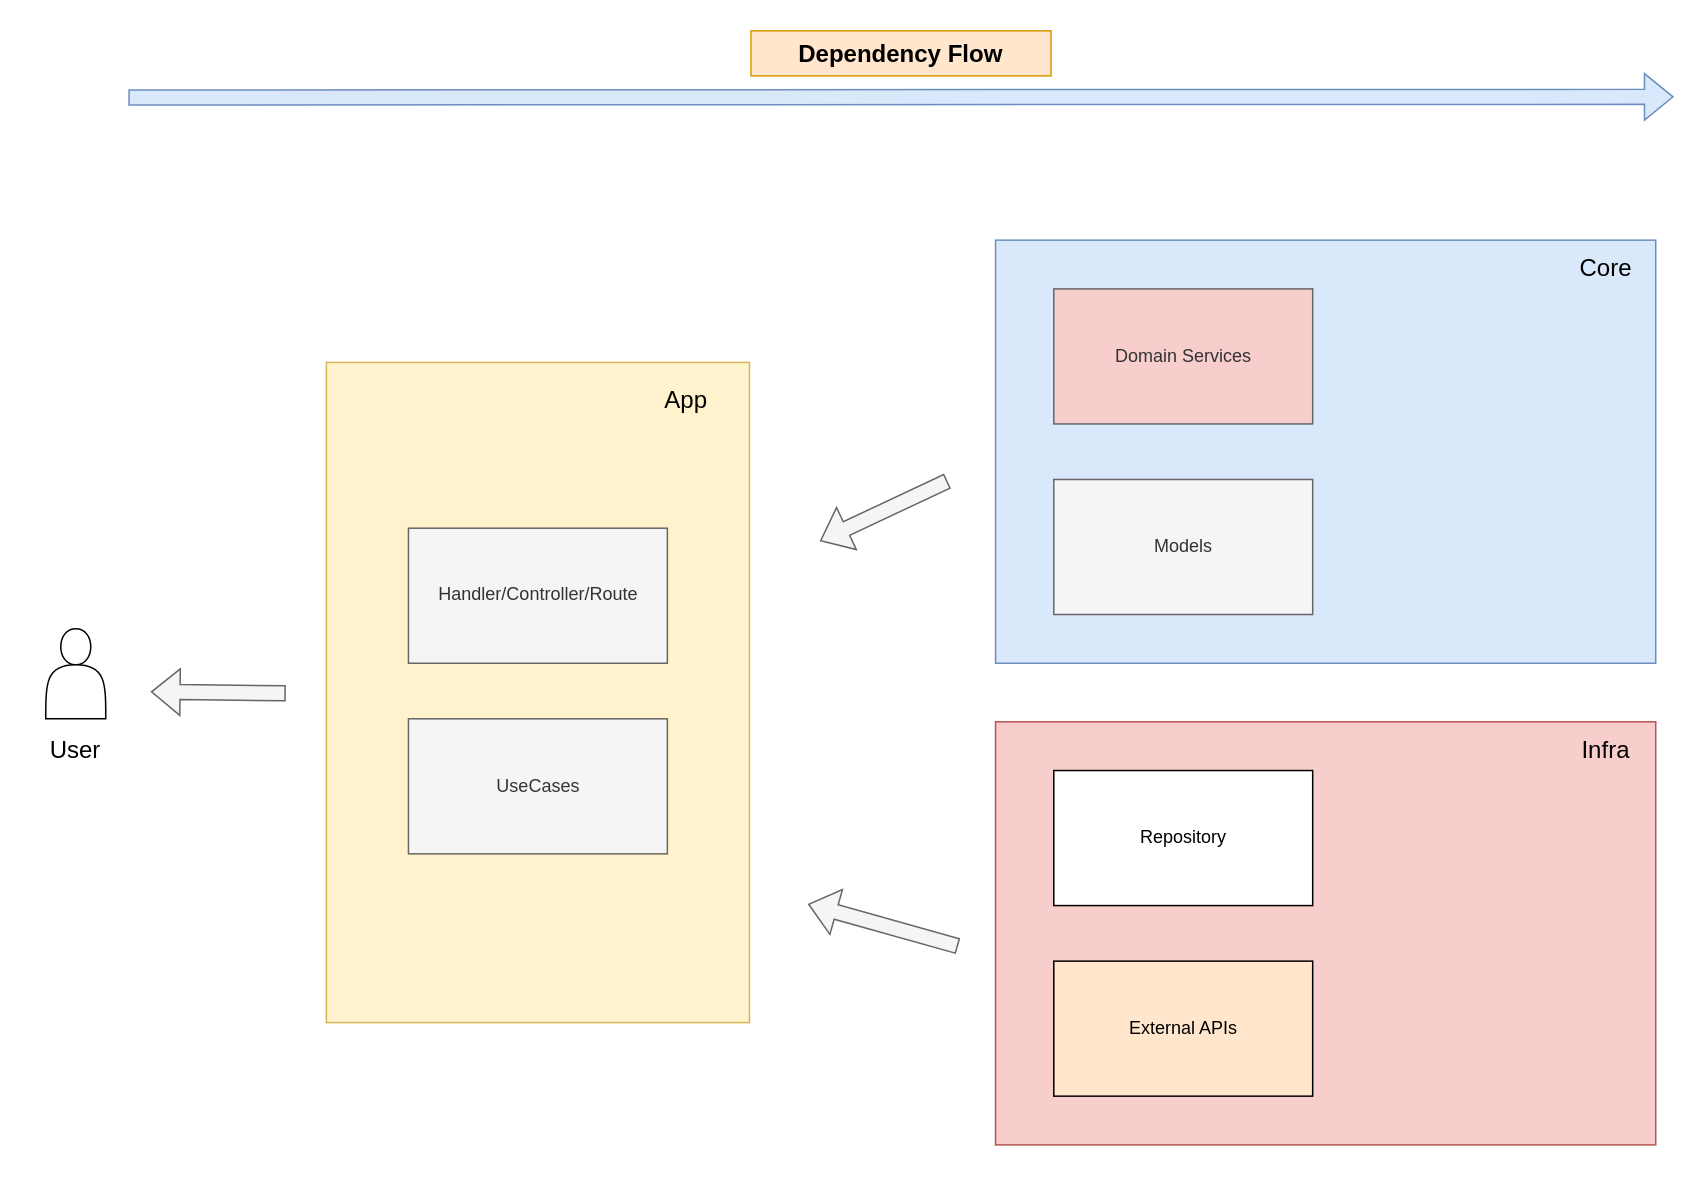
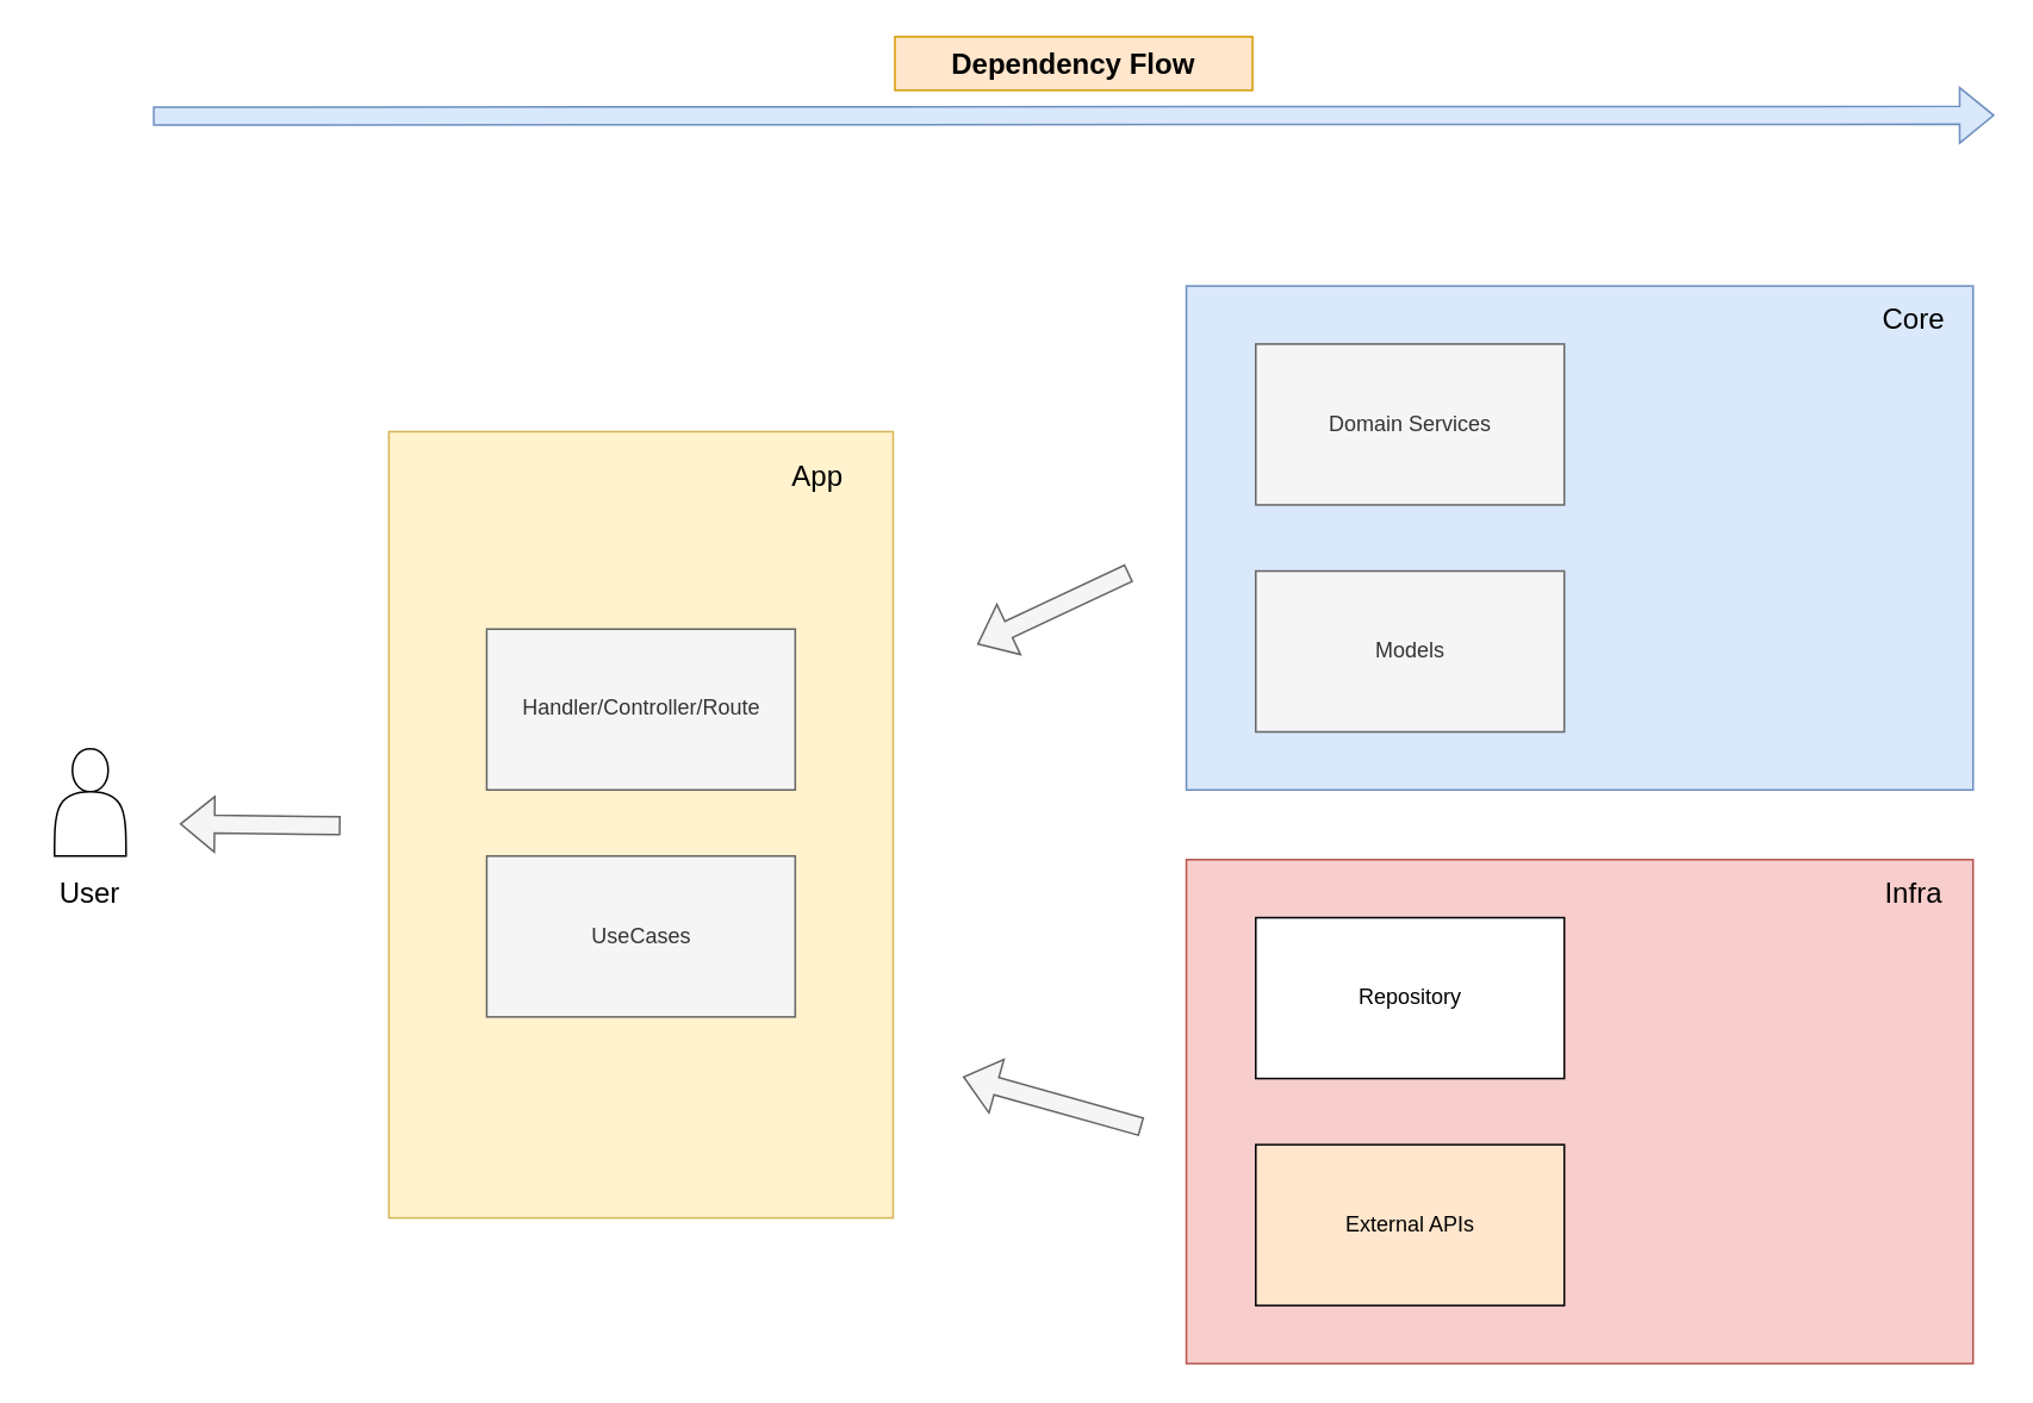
- <mxCell id="6" value="Domain Services" style="rounded=0;whiteSpace=wrap;html=1;fillColor=#f8cecc;strokeColor=#666666;fontColor=#333333;" vertex="1" parent="5"><mxGeometry x="38.824" y="32.49" width="172.549" height="90" as="geometry" /></mxCell>
+ <mxCell id="6" value="Domain Services" style="rounded=0;whiteSpace=wrap;html=1;fillColor=#f5f5f5;strokeColor=#666666;fontColor=#333333;" vertex="1" parent="5"><mxGeometry x="38.824" y="32.49" width="172.549" height="90" as="geometry" /></mxCell>
